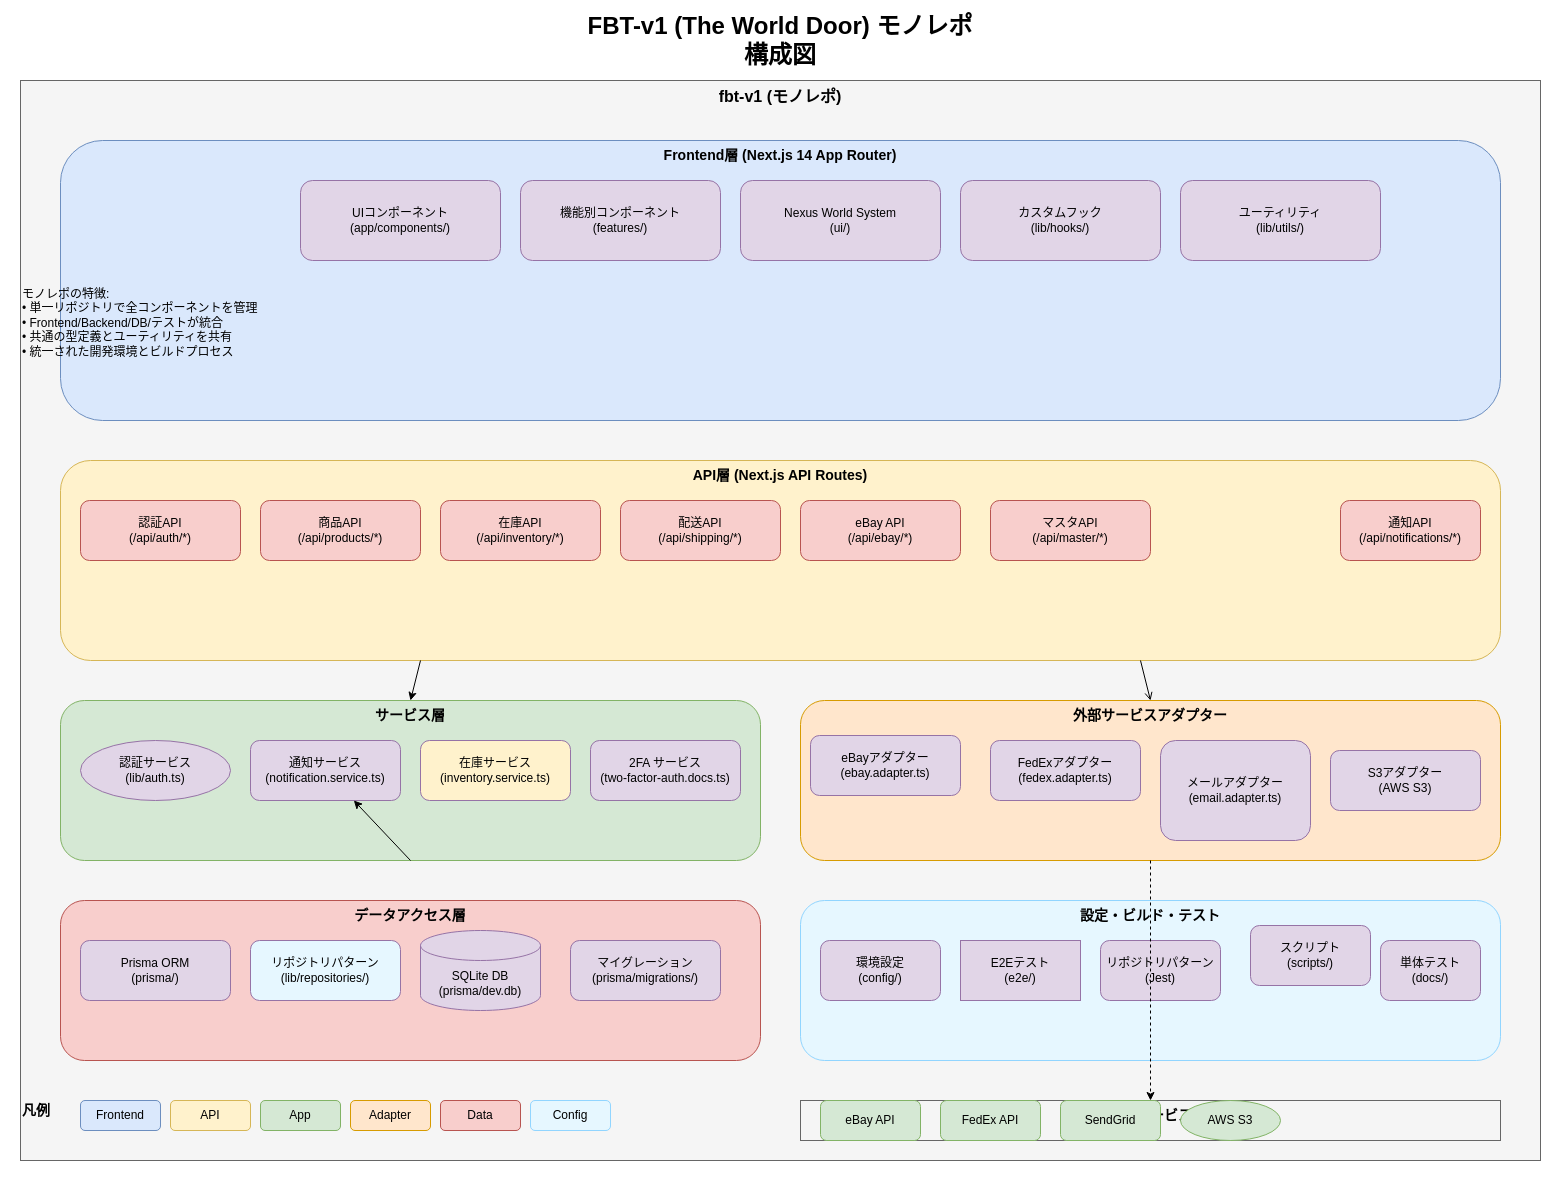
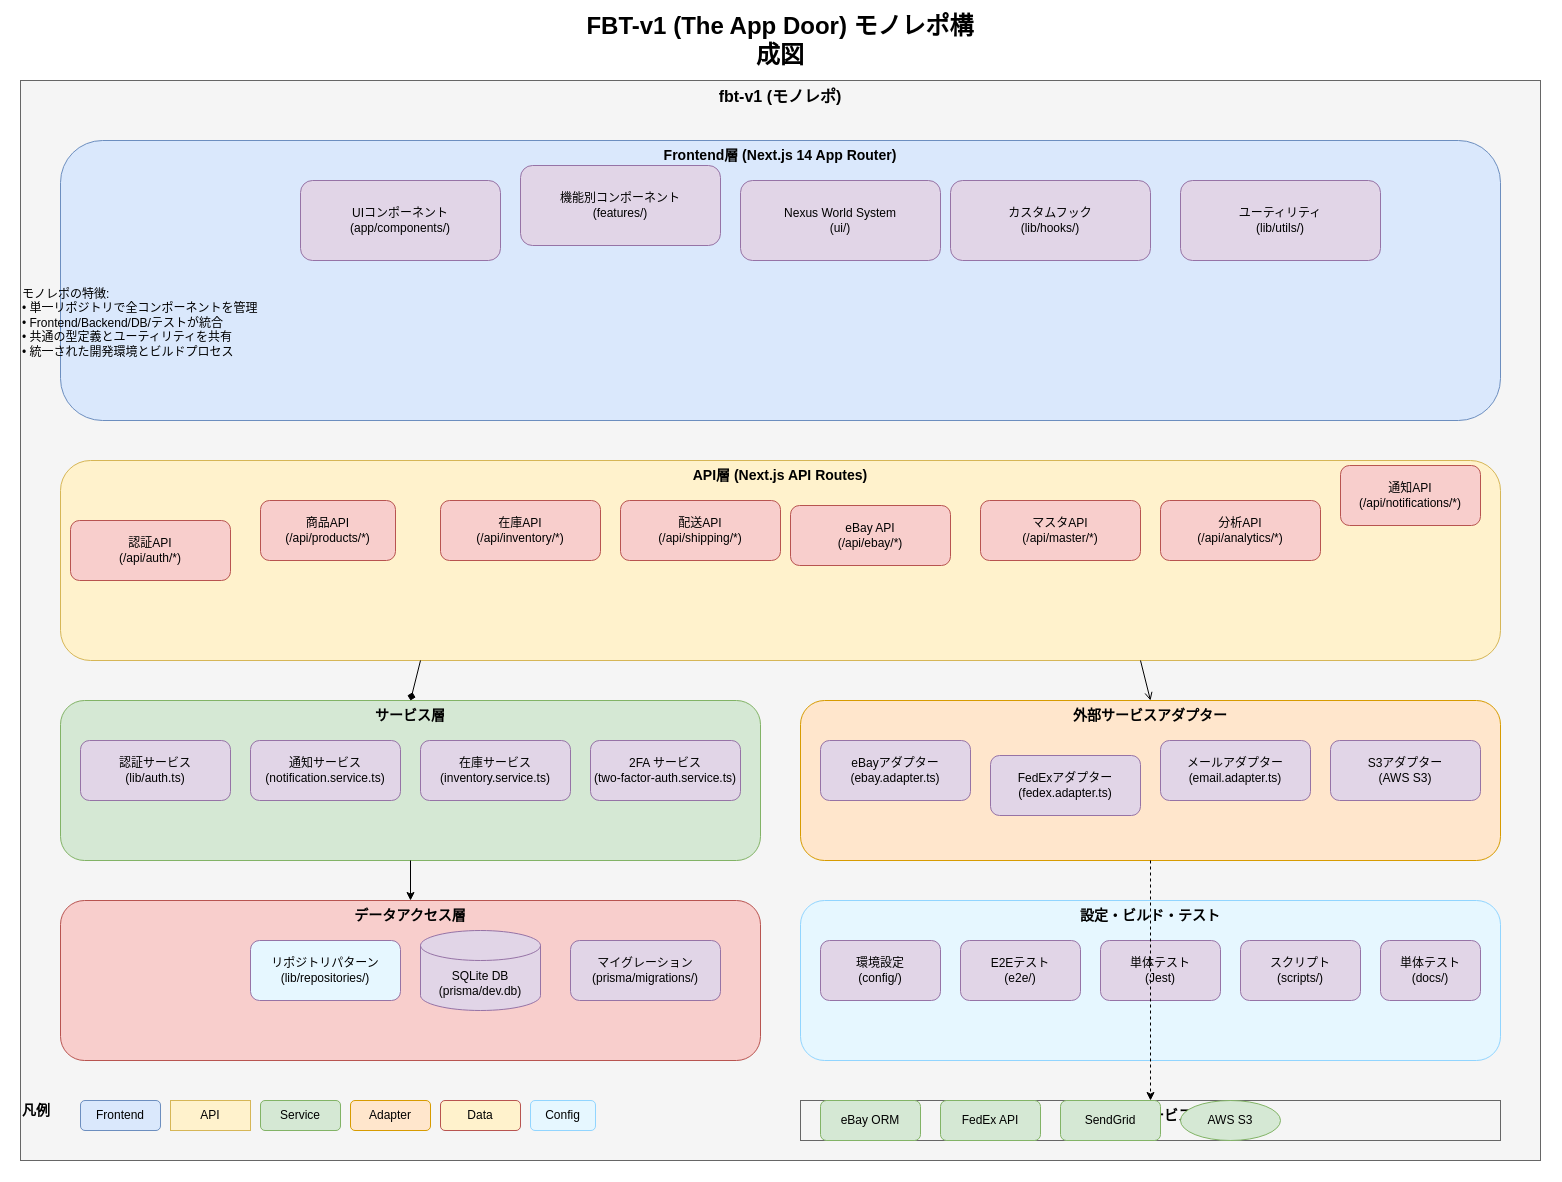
- <mxCell id="2" value="FBT-v1 (The World Door) モノレポ構成図" style="text;html=1;strokeColor=none;fillColor=none;align=center;verticalAlign=middle;whiteSpace=wrap;rounded=0;fontSize=24;fontStyle=1;" parent="1" vertex="1"><mxGeometry x="580" y="20" width="400" height="40" as="geometry" /></mxCell>
+ <mxCell id="2" value="FBT-v1 (The App Door) モノレポ構成図" style="text;html=1;strokeColor=none;fillColor=none;align=center;verticalAlign=middle;whiteSpace=wrap;rounded=0;fontSize=24;fontStyle=1;" parent="1" vertex="1"><mxGeometry x="580" y="20" width="400" height="40" as="geometry" /></mxCell>
- <mxCell id="6" value="機能別コンポーネント&#10;(features/)" style="rounded=1;whiteSpace=wrap;html=1;fillColor=#e1d5e7;strokeColor=#9673a6;" parent="1" vertex="1"><mxGeometry x="520" y="180" width="200" height="80" as="geometry" /></mxCell>
+ <mxCell id="6" value="機能別コンポーネント&#10;(features/)" style="rounded=1;whiteSpace=wrap;html=1;fillColor=#e1d5e7;strokeColor=#9673a6;" parent="1" vertex="1"><mxGeometry x="520" y="165" width="200" height="80" as="geometry" /></mxCell>
- <mxCell id="8" value="カスタムフック&#10;(lib/hooks/)" style="rounded=1;whiteSpace=wrap;html=1;fillColor=#e1d5e7;strokeColor=#9673a6;" parent="1" vertex="1"><mxGeometry x="960" y="180" width="200" height="80" as="geometry" /></mxCell>
+ <mxCell id="8" value="カスタムフック&#10;(lib/hooks/)" style="rounded=1;whiteSpace=wrap;html=1;fillColor=#e1d5e7;strokeColor=#9673a6;" parent="1" vertex="1"><mxGeometry x="950" y="180" width="200" height="80" as="geometry" /></mxCell>
- <mxCell id="11" value="認証API&#10;(/api/auth/*)" style="rounded=1;whiteSpace=wrap;html=1;fillColor=#f8cecc;strokeColor=#b85450;" parent="1" vertex="1"><mxGeometry x="80" y="500" width="160" height="60" as="geometry" /></mxCell>
+ <mxCell id="11" value="認証API&#10;(/api/auth/*)" style="rounded=1;whiteSpace=wrap;html=1;fillColor=#f8cecc;strokeColor=#b85450;" parent="1" vertex="1"><mxGeometry x="70" y="520" width="160" height="60" as="geometry" /></mxCell>
- <mxCell id="12" value="商品API&#10;(/api/products/*)" style="rounded=1;whiteSpace=wrap;html=1;fillColor=#f8cecc;strokeColor=#b85450;" parent="1" vertex="1"><mxGeometry x="260" y="500" width="160" height="60" as="geometry" /></mxCell>
+ <mxCell id="12" value="商品API&#10;(/api/products/*)" style="rounded=1;whiteSpace=wrap;html=1;fillColor=#f8cecc;strokeColor=#b85450;" parent="1" vertex="1"><mxGeometry x="260" y="500" width="135" height="60" as="geometry" /></mxCell>
- <mxCell id="15" value="eBay API&#10;(/api/ebay/*)" style="rounded=1;whiteSpace=wrap;html=1;fillColor=#f8cecc;strokeColor=#b85450;" parent="1" vertex="1"><mxGeometry x="800" y="500" width="160" height="60" as="geometry" /></mxCell>
+ <mxCell id="15" value="eBay API&#10;(/api/ebay/*)" style="rounded=1;whiteSpace=wrap;html=1;fillColor=#f8cecc;strokeColor=#b85450;" parent="1" vertex="1"><mxGeometry x="790" y="505" width="160" height="60" as="geometry" /></mxCell>
- <mxCell id="16" value="マスタAPI&#10;(/api/master/*)" style="rounded=1;whiteSpace=wrap;html=1;fillColor=#f8cecc;strokeColor=#b85450;" parent="1" vertex="1"><mxGeometry x="990" y="500" width="160" height="60" as="geometry" /></mxCell>
+ <mxCell id="16" value="マスタAPI&#10;(/api/master/*)" style="rounded=1;whiteSpace=wrap;html=1;fillColor=#f8cecc;strokeColor=#b85450;" parent="1" vertex="1"><mxGeometry x="980" y="500" width="160" height="60" as="geometry" /></mxCell>
+ <mxCell id="17" value="分析API&#10;(/api/analytics/*)" style="rounded=1;whiteSpace=wrap;html=1;fillColor=#f8cecc;strokeColor=#b85450;" parent="1" vertex="1"><mxGeometry x="1160" y="500" width="160" height="60" as="geometry" /></mxCell>
- <mxCell id="18" value="通知API&#10;(/api/notifications/*)" style="rounded=1;whiteSpace=wrap;html=1;fillColor=#f8cecc;strokeColor=#b85450;" parent="1" vertex="1"><mxGeometry x="1340" y="500" width="140" height="60" as="geometry" /></mxCell>
+ <mxCell id="18" value="通知API&#10;(/api/notifications/*)" style="rounded=1;whiteSpace=wrap;html=1;fillColor=#f8cecc;strokeColor=#b85450;" parent="1" vertex="1"><mxGeometry x="1340" y="465" width="140" height="60" as="geometry" /></mxCell>
- <mxCell id="40" value="" style="endArrow=classic;html=1;exitX=0.25;exitY=1;exitDx=0;exitDy=0;entryX=0.5;entryY=0;entryDx=0;entryDy=0;" parent="1" source="10" target="19" edge="1"><mxGeometry width="50" height="50" relative="1" as="geometry"><mxPoint x="380" y="700" as="sourcePoint" /><mxPoint x="430" y="650" as="targetPoint" /></mxGeometry></mxCell>
+ <mxCell id="40" value="" style="endArrow=diamond;html=1;exitX=0.25;exitY=1;exitDx=0;exitDy=0;entryX=0.5;entryY=0;entryDx=0;entryDy=0;" parent="1" source="10" target="19" edge="1"><mxGeometry width="50" height="50" relative="1" as="geometry"><mxPoint x="380" y="700" as="sourcePoint" /><mxPoint x="430" y="650" as="targetPoint" /></mxGeometry></mxCell>
- <mxCell id="25" value="eBayアダプター&#10;(ebay.adapter.ts)" style="rounded=1;whiteSpace=wrap;html=1;fillColor=#e1d5e7;strokeColor=#9673a6;" parent="1" vertex="1"><mxGeometry x="810" y="735" width="150" height="60" as="geometry" /></mxCell>
+ <mxCell id="25" value="eBayアダプター&#10;(ebay.adapter.ts)" style="rounded=1;whiteSpace=wrap;html=1;fillColor=#e1d5e7;strokeColor=#9673a6;" parent="1" vertex="1"><mxGeometry x="820" y="740" width="150" height="60" as="geometry" /></mxCell>
- <mxCell id="20" value="認証サービス&#10;(lib/auth.ts)" style="ellipse;whiteSpace=wrap;html=1;fillColor=#e1d5e7;strokeColor=#9673a6;" parent="1" vertex="1"><mxGeometry x="80" y="740" width="150" height="60" as="geometry" /></mxCell>
+ <mxCell id="20" value="認証サービス&#10;(lib/auth.ts)" style="rounded=1;whiteSpace=wrap;html=1;fillColor=#e1d5e7;strokeColor=#9673a6;" parent="1" vertex="1"><mxGeometry x="80" y="740" width="150" height="60" as="geometry" /></mxCell>
- <mxCell id="22" value="在庫サービス&#10;(inventory.service.ts)" style="rounded=1;whiteSpace=wrap;html=1;fillColor=#fff2cc;strokeColor=#9673a6;" parent="1" vertex="1"><mxGeometry x="420" y="740" width="150" height="60" as="geometry" /></mxCell>
+ <mxCell id="22" value="在庫サービス&#10;(inventory.service.ts)" style="rounded=1;whiteSpace=wrap;html=1;fillColor=#e1d5e7;strokeColor=#9673a6;" parent="1" vertex="1"><mxGeometry x="420" y="740" width="150" height="60" as="geometry" /></mxCell>
- <mxCell id="23" value="2FA サービス&#10;(two-factor-auth.docs.ts)" style="rounded=1;whiteSpace=wrap;html=1;fillColor=#e1d5e7;strokeColor=#9673a6;" parent="1" vertex="1"><mxGeometry x="590" y="740" width="150" height="60" as="geometry" /></mxCell>
+ <mxCell id="23" value="2FA サービス&#10;(two-factor-auth.service.ts)" style="rounded=1;whiteSpace=wrap;html=1;fillColor=#e1d5e7;strokeColor=#9673a6;" parent="1" vertex="1"><mxGeometry x="590" y="740" width="150" height="60" as="geometry" /></mxCell>
- <mxCell id="26" value="FedExアダプター&#10;(fedex.adapter.ts)" style="rounded=1;whiteSpace=wrap;html=1;fillColor=#e1d5e7;strokeColor=#9673a6;" parent="1" vertex="1"><mxGeometry x="990" y="740" width="150" height="60" as="geometry" /></mxCell>
+ <mxCell id="26" value="FedExアダプター&#10;(fedex.adapter.ts)" style="rounded=1;whiteSpace=wrap;html=1;fillColor=#e1d5e7;strokeColor=#9673a6;" parent="1" vertex="1"><mxGeometry x="990" y="755" width="150" height="60" as="geometry" /></mxCell>
- <mxCell id="28" value="S3アダプター&#10;(AWS S3)" style="rounded=1;whiteSpace=wrap;html=1;fillColor=#e1d5e7;strokeColor=#9673a6;" parent="1" vertex="1"><mxGeometry x="1330" y="750" width="150" height="60" as="geometry" /></mxCell>
+ <mxCell id="28" value="S3アダプター&#10;(AWS S3)" style="rounded=1;whiteSpace=wrap;html=1;fillColor=#e1d5e7;strokeColor=#9673a6;" parent="1" vertex="1"><mxGeometry x="1330" y="740" width="150" height="60" as="geometry" /></mxCell>
- <mxCell id="27" value="メールアダプター&#10;(email.adapter.ts)" style="rounded=1;whiteSpace=wrap;html=1;fillColor=#e1d5e7;strokeColor=#9673a6;" parent="1" vertex="1"><mxGeometry x="1160" y="740" width="150" height="100" as="geometry" /></mxCell>
+ <mxCell id="27" value="メールアダプター&#10;(email.adapter.ts)" style="rounded=1;whiteSpace=wrap;html=1;fillColor=#e1d5e7;strokeColor=#9673a6;" parent="1" vertex="1"><mxGeometry x="1160" y="740" width="150" height="60" as="geometry" /></mxCell>
- <mxCell id="42" value="" style="endArrow=classic;html=1;exitX=0.5;exitY=1;exitDx=0;exitDy=0;" parent="1" source="19" target="21" edge="1"><mxGeometry width="50" height="50" relative="1" as="geometry"><mxPoint x="380" y="900" as="sourcePoint" /><mxPoint x="430" y="850" as="targetPoint" /></mxGeometry></mxCell>
+ <mxCell id="42" value="" style="endArrow=classic;html=1;exitX=0.5;exitY=1;exitDx=0;exitDy=0;entryX=0.5;entryY=0;entryDx=0;entryDy=0;" parent="1" source="19" target="29" edge="1"><mxGeometry width="50" height="50" relative="1" as="geometry"><mxPoint x="380" y="900" as="sourcePoint" /><mxPoint x="430" y="850" as="targetPoint" /></mxGeometry></mxCell>
- <mxCell id="38" value="スクリプト&#10;(scripts/)" style="rounded=1;whiteSpace=wrap;html=1;fillColor=#e1d5e7;strokeColor=#9673a6;" parent="1" vertex="1"><mxGeometry x="1250" y="925" width="120" height="60" as="geometry" /></mxCell>
+ <mxCell id="38" value="スクリプト&#10;(scripts/)" style="rounded=1;whiteSpace=wrap;html=1;fillColor=#e1d5e7;strokeColor=#9673a6;" parent="1" vertex="1"><mxGeometry x="1240" y="940" width="120" height="60" as="geometry" /></mxCell>
- <mxCell id="30" value="Prisma ORM&#10;(prisma/)" style="rounded=1;whiteSpace=wrap;html=1;fillColor=#e1d5e7;strokeColor=#9673a6;" parent="1" vertex="1"><mxGeometry x="80" y="940" width="150" height="60" as="geometry" /></mxCell>
- <mxCell id="36" value="E2Eテスト&#10;(e2e/)" style="whiteSpace=wrap;html=1;fillColor=#e1d5e7;strokeColor=#9673a6;rounded=0;" parent="1" vertex="1"><mxGeometry x="960" y="940" width="120" height="60" as="geometry" /></mxCell>
+ <mxCell id="36" value="E2Eテスト&#10;(e2e/)" style="rounded=1;whiteSpace=wrap;html=1;fillColor=#e1d5e7;strokeColor=#9673a6;" parent="1" vertex="1"><mxGeometry x="960" y="940" width="120" height="60" as="geometry" /></mxCell>
- <mxCell id="37" value="リポジトリパターン&#10;(Jest)" style="rounded=1;whiteSpace=wrap;html=1;fillColor=#e1d5e7;strokeColor=#9673a6;" parent="1" vertex="1"><mxGeometry x="1100" y="940" width="120" height="60" as="geometry" /></mxCell>
+ <mxCell id="37" value="単体テスト&#10;(Jest)" style="rounded=1;whiteSpace=wrap;html=1;fillColor=#e1d5e7;strokeColor=#9673a6;" parent="1" vertex="1"><mxGeometry x="1100" y="940" width="120" height="60" as="geometry" /></mxCell>
- <mxCell id="51" value="API" style="rounded=1;whiteSpace=wrap;html=1;fillColor=#fff2cc;strokeColor=#d6b656;fontSize=12;" parent="1" vertex="1"><mxGeometry x="170" y="1100" width="80" height="30" as="geometry" /></mxCell>
+ <mxCell id="51" value="API" style="whiteSpace=wrap;html=1;fillColor=#fff2cc;strokeColor=#d6b656;fontSize=12;rounded=0;" parent="1" vertex="1"><mxGeometry x="170" y="1100" width="80" height="30" as="geometry" /></mxCell>
- <mxCell id="52" value="App" style="rounded=1;whiteSpace=wrap;html=1;fillColor=#d5e8d4;strokeColor=#82b366;fontSize=12;" parent="1" vertex="1"><mxGeometry x="260" y="1100" width="80" height="30" as="geometry" /></mxCell>
+ <mxCell id="52" value="Service" style="rounded=1;whiteSpace=wrap;html=1;fillColor=#d5e8d4;strokeColor=#82b366;fontSize=12;" parent="1" vertex="1"><mxGeometry x="260" y="1100" width="80" height="30" as="geometry" /></mxCell>
- <mxCell id="54" value="Data" style="rounded=1;whiteSpace=wrap;html=1;fillColor=#f8cecc;strokeColor=#b85450;fontSize=12;" parent="1" vertex="1"><mxGeometry x="440" y="1100" width="80" height="30" as="geometry" /></mxCell>
+ <mxCell id="54" value="Data" style="rounded=1;whiteSpace=wrap;html=1;fillColor=#fff2cc;strokeColor=#b85450;fontSize=12;" parent="1" vertex="1"><mxGeometry x="440" y="1100" width="80" height="30" as="geometry" /></mxCell>
- <mxCell id="55" value="Config" style="rounded=1;whiteSpace=wrap;html=1;fillColor=#e6f7ff;strokeColor=#91d5ff;fontSize=12;" parent="1" vertex="1"><mxGeometry x="530" y="1100" width="80" height="30" as="geometry" /></mxCell>
+ <mxCell id="55" value="Config" style="rounded=1;whiteSpace=wrap;html=1;fillColor=#e6f7ff;strokeColor=#91d5ff;fontSize=12;" parent="1" vertex="1"><mxGeometry x="530" y="1100" width="65" height="30" as="geometry" /></mxCell>
- <mxCell id="44" value="eBay API" style="rounded=1;whiteSpace=wrap;html=1;fillColor=#d5e8d4;strokeColor=#82b366;" parent="1" vertex="1"><mxGeometry x="820" y="1100" width="100" height="40" as="geometry" /></mxCell>
+ <mxCell id="44" value="eBay ORM" style="rounded=1;whiteSpace=wrap;html=1;fillColor=#d5e8d4;strokeColor=#82b366;" parent="1" vertex="1"><mxGeometry x="820" y="1100" width="100" height="40" as="geometry" /></mxCell>
